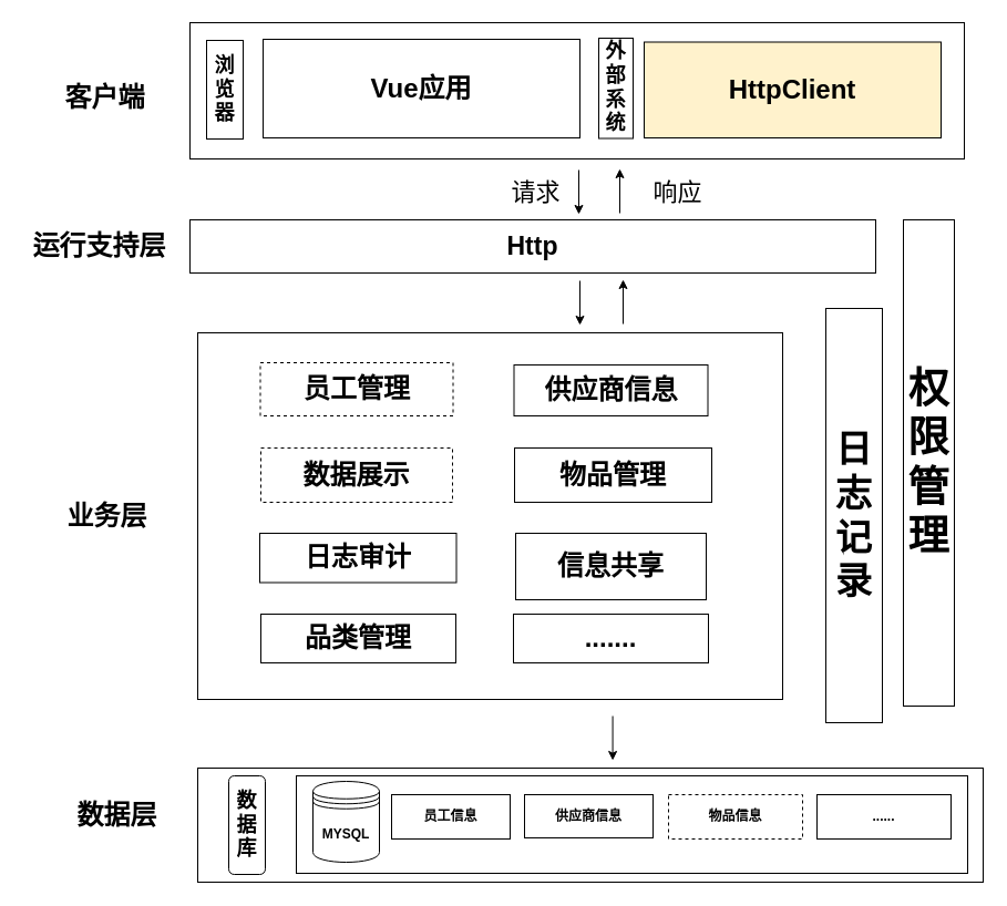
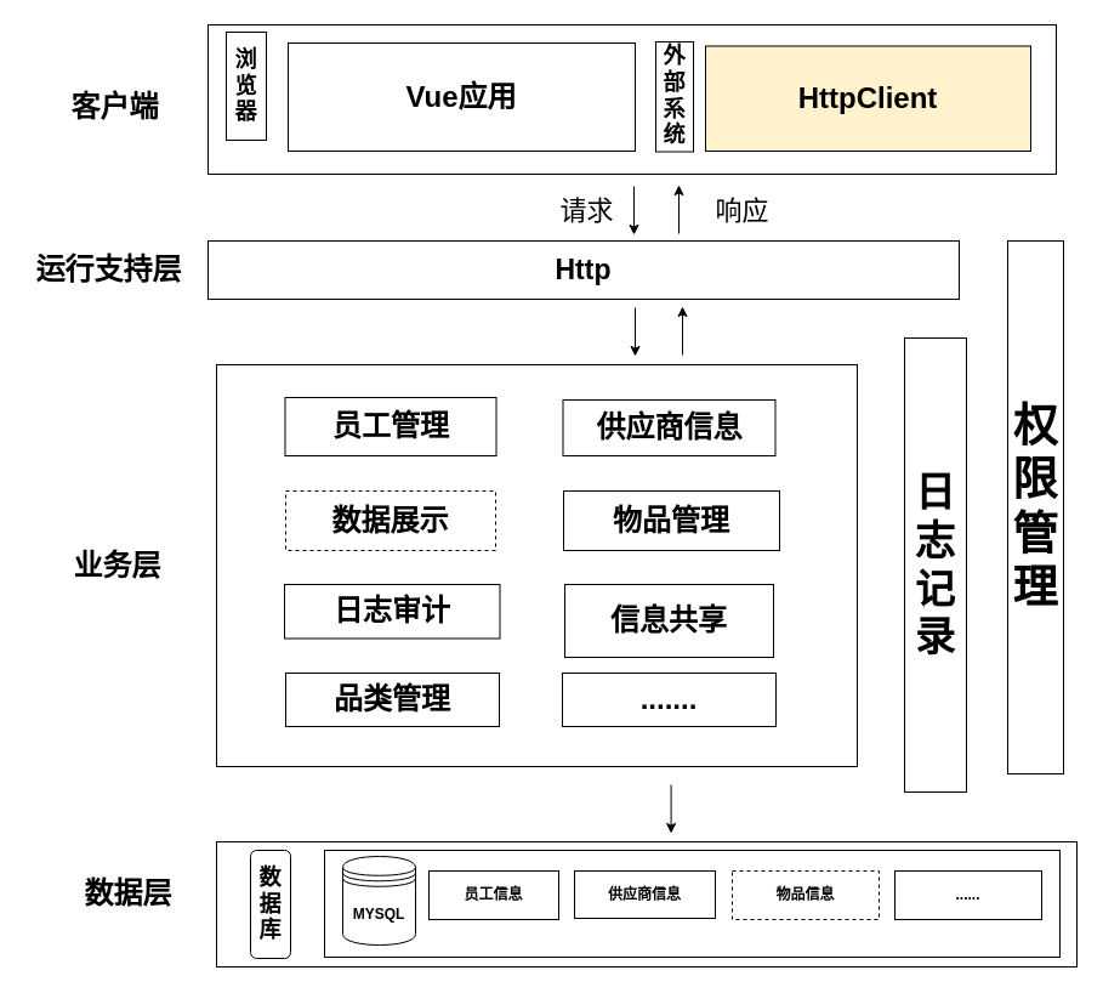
- <mxCell id="3" value="&lt;font style=&quot;font-size: 18px;&quot;&gt;&lt;b style=&quot;&quot;&gt;浏览器&lt;/b&gt;&lt;/font&gt;" style="rounded=0;whiteSpace=wrap;html=1;" vertex="1" parent="1"><mxGeometry x="186" y="36" width="33" height="89" as="geometry" /></mxCell>
+ <mxCell id="3" value="&lt;font style=&quot;font-size: 18px;&quot;&gt;&lt;b style=&quot;&quot;&gt;浏览器&lt;/b&gt;&lt;/font&gt;" style="rounded=0;whiteSpace=wrap;html=1;" vertex="1" parent="1"><mxGeometry x="186" y="26" width="33" height="89" as="geometry" /></mxCell>
- <mxCell id="18" value="&lt;font style=&quot;font-size: 24px;&quot;&gt;员工管理&lt;/font&gt;" style="rounded=0;whiteSpace=wrap;html=1;fontStyle=1;dashed=1;" vertex="1" parent="1"><mxGeometry x="234.5" y="327" width="174" height="48" as="geometry" /></mxCell>
+ <mxCell id="18" value="&lt;font style=&quot;font-size: 24px;&quot;&gt;员工管理&lt;/font&gt;" style="rounded=0;whiteSpace=wrap;html=1;fontStyle=1" vertex="1" parent="1"><mxGeometry x="234.5" y="327" width="174" height="48" as="geometry" /></mxCell>
- <mxCell id="12" value="&lt;font style=&quot;font-size: 37px;&quot;&gt;&lt;b&gt;权限管理&lt;/b&gt;&lt;/font&gt;" style="rounded=0;whiteSpace=wrap;html=1;" vertex="1" parent="1"><mxGeometry x="815" y="198" width="46" height="439" as="geometry" /></mxCell>
+ <mxCell id="12" value="&lt;font style=&quot;font-size: 37px;&quot;&gt;&lt;b&gt;权限管理&lt;/b&gt;&lt;/font&gt;" style="rounded=0;whiteSpace=wrap;html=1;" vertex="1" parent="1"><mxGeometry x="830" y="198" width="46" height="439" as="geometry" /></mxCell>
